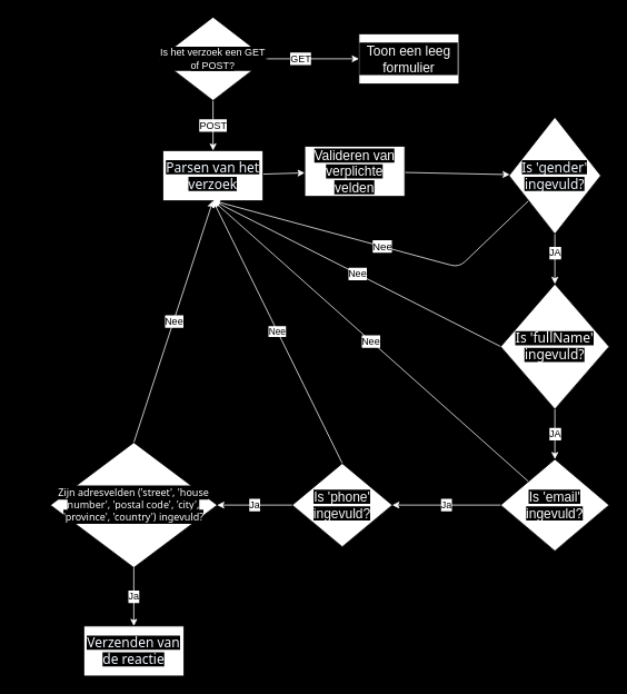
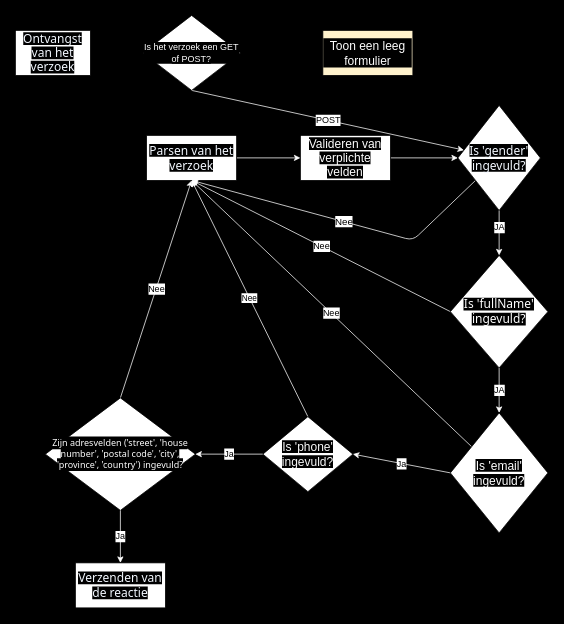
+ <mxCell id="2" value="&lt;div style=&quot;&quot;&gt;&lt;span style=&quot;font-size: 16px; background-color: rgb(0, 0, 0);&quot;&gt;&lt;font style=&quot;&quot; color=&quot;#f3f8ff&quot; face=&quot;Söhne, ui-sans-serif, system-ui, -apple-system, Segoe UI, Roboto, Ubuntu, Cantarell, Noto Sans, sans-serif, Helvetica Neue, Arial, Apple Color Emoji, Segoe UI Emoji, Segoe UI Symbol, Noto Color Emoji&quot;&gt;Ontvangst van het verzoek&lt;/font&gt;&lt;/span&gt;&lt;/div&gt;" style="rounded=0;whiteSpace=wrap;html=1;align=center;" parent="1" vertex="1"><mxGeometry x="20" y="40" width="100" height="60" as="geometry" /></mxCell>
- <mxCell id="25" style="edgeStyle=none;html=1;exitX=1;exitY=0.5;exitDx=0;exitDy=0;entryX=0;entryY=0.5;entryDx=0;entryDy=0;strokeColor=#FFFFFF;fontSize=11;fontColor=default;" edge="1" parent="1" source="27" target="28"><mxGeometry relative="1" as="geometry" /></mxCell>
- <mxCell id="26" value="&lt;font style=&quot;font-size: 12px;&quot;&gt;GET&lt;/font&gt;" style="edgeLabel;html=1;align=center;verticalAlign=middle;resizable=0;points=[];fontSize=11;fontColor=default;" vertex="1" connectable="0" parent="25"><mxGeometry x="-0.3" y="1" relative="1" as="geometry"><mxPoint as="offset" /></mxGeometry></mxCell>
- <mxCell id="28" value="&lt;font style=&quot;font-size: 16px; background-color: rgb(0, 0, 0);&quot;&gt;Toon een leeg formulier&lt;/font&gt;" style="whiteSpace=wrap;html=1;shadow=0;labelBackgroundColor=#000000;fontColor=#FFFFFF;" vertex="1" parent="1"><mxGeometry x="430" y="40" width="120" height="60" as="geometry" /></mxCell>
+ <mxCell id="28" value="&lt;font style=&quot;font-size: 16px; background-color: rgb(0, 0, 0);&quot;&gt;Toon een leeg formulier&lt;/font&gt;" style="whiteSpace=wrap;html=1;shadow=0;labelBackgroundColor=#000000;fontColor=#FFFFFF;fillColor=#fff2cc;" vertex="1" parent="1"><mxGeometry x="430" y="40" width="120" height="60" as="geometry" /></mxCell>
- <mxCell id="24" value="&lt;font style=&quot;font-size: 12px;&quot;&gt;POST&lt;/font&gt;" style="edgeStyle=none;html=1;exitX=0.5;exitY=1;exitDx=0;exitDy=0;entryX=0.5;entryY=0;entryDx=0;entryDy=0;strokeColor=#FFFFFF;fontColor=default;" edge="1" parent="1" source="27" target="4"><mxGeometry relative="1" as="geometry" /></mxCell>
+ <mxCell id="24" value="&lt;font style=&quot;font-size: 12px;&quot;&gt;POST&lt;/font&gt;" style="edgeStyle=none;html=1;exitX=0.5;exitY=1;exitDx=0;exitDy=0;strokeColor=#FFFFFF;fontColor=default;" edge="1" parent="1" source="27" target="10"><mxGeometry relative="1" as="geometry" /></mxCell>
- <mxCell id="6" value="&lt;font color=&quot;#ffffff&quot; style=&quot;font-size: 16px; background-color: rgb(0, 0, 0);&quot;&gt;Valideren van verplichte velden&lt;/font&gt;" style="whiteSpace=wrap;html=1;align=center;" parent="1" vertex="1"><mxGeometry x="365" y="175" width="120" height="60" as="geometry" /></mxCell>
+ <mxCell id="6" value="&lt;font color=&quot;#ffffff&quot; style=&quot;font-size: 16px; background-color: rgb(0, 0, 0);&quot;&gt;Valideren van verplichte velden&lt;/font&gt;" style="whiteSpace=wrap;html=1;align=center;" parent="1" vertex="1"><mxGeometry x="400" y="180" width="120" height="60" as="geometry" /></mxCell>
- <mxCell id="16" value="&lt;font color=&quot;#ffffff&quot; style=&quot;font-size: 16px; background-color: rgb(0, 0, 0);&quot;&gt;Is 'email' ingevuld?&lt;/font&gt;" style="rhombus;whiteSpace=wrap;html=1;" parent="1" vertex="1"><mxGeometry x="600" y="550" width="130" height="110" as="geometry" /></mxCell>
+ <mxCell id="16" value="&lt;font color=&quot;#ffffff&quot; style=&quot;font-size: 16px; background-color: rgb(0, 0, 0);&quot;&gt;Is 'email' ingevuld?&lt;/font&gt;" style="rhombus;whiteSpace=wrap;html=1;" parent="1" vertex="1"><mxGeometry x="600" y="550" width="130" height="160" as="geometry" /></mxCell>
